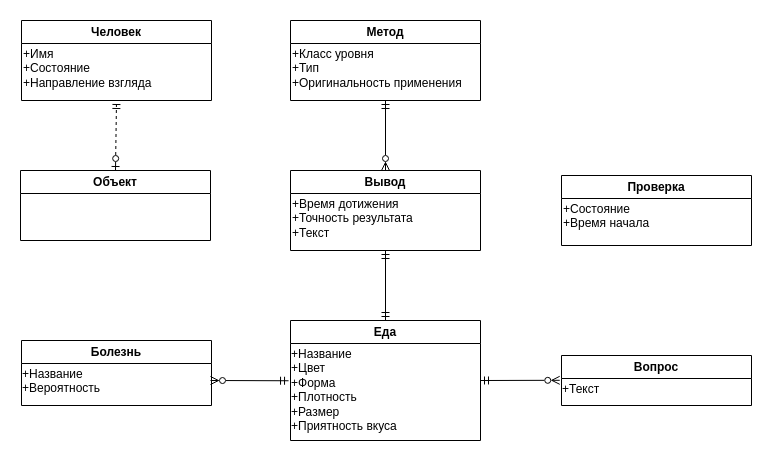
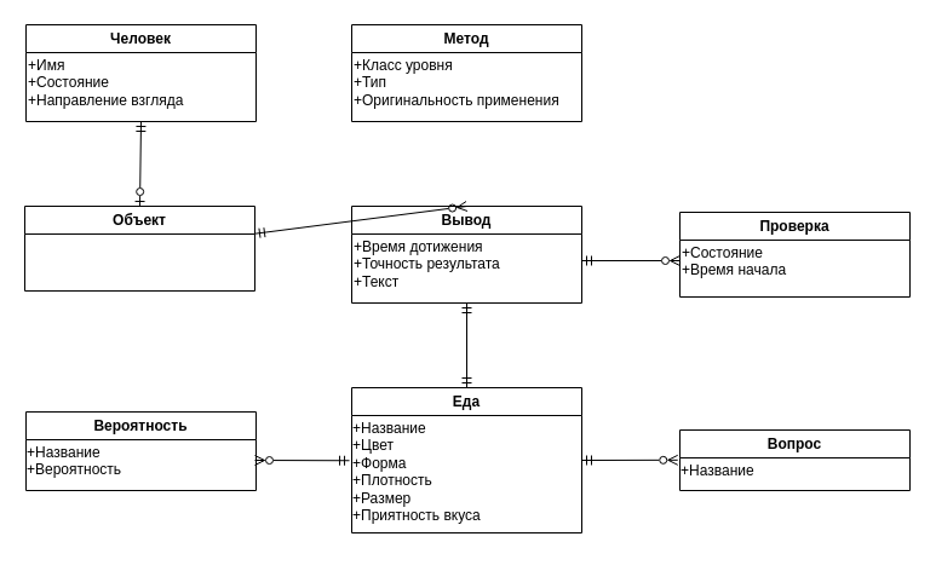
- <mxCell id="17" value="" style="endArrow=ERmandOne;html=1;rounded=0;entryX=0.5;entryY=1;entryDx=0;entryDy=0;exitX=0.5;exitY=0;exitDx=0;exitDy=0;startArrow=ERzeroToOne;startFill=0;endFill=0;dashed=1;" edge="1" parent="1" source="6" target="5"><mxGeometry width="50" height="50" relative="1" as="geometry"><mxPoint x="181" y="200" as="sourcePoint" /><mxPoint x="231" y="150" as="targetPoint" /></mxGeometry></mxCell>
+ <mxCell id="17" value="" style="endArrow=ERmandOne;html=1;rounded=0;entryX=0.5;entryY=1;entryDx=0;entryDy=0;exitX=0.5;exitY=0;exitDx=0;exitDy=0;startArrow=ERzeroToOne;startFill=0;endFill=0;" edge="1" parent="1" source="6" target="5"><mxGeometry width="50" height="50" relative="1" as="geometry"><mxPoint x="181" y="200" as="sourcePoint" /><mxPoint x="231" y="150" as="targetPoint" /></mxGeometry></mxCell>
- <mxCell id="18" value="" style="endArrow=ERmandOne;html=1;rounded=0;entryX=0.5;entryY=1;entryDx=0;entryDy=0;exitX=0.5;exitY=0;exitDx=0;exitDy=0;startArrow=ERzeroToMany;startFill=0;endFill=0;" edge="1" parent="1" source="7" target="3"><mxGeometry width="50" height="50" relative="1" as="geometry"><mxPoint x="501" y="220" as="sourcePoint" /><mxPoint x="551" y="170" as="targetPoint" /></mxGeometry></mxCell>
+ <mxCell id="18" value="" style="endArrow=ERmandOne;html=1;rounded=0;exitX=0.5;exitY=0;exitDx=0;exitDy=0;startArrow=ERzeroToMany;startFill=0;endFill=0;" edge="1" parent="1" source="7" target="6"><mxGeometry width="50" height="50" relative="1" as="geometry"><mxPoint x="501" y="220" as="sourcePoint" /><mxPoint x="551" y="170" as="targetPoint" /></mxGeometry></mxCell>
+ <mxCell id="19" value="" style="endArrow=ERzeroToMany;html=1;rounded=0;exitX=1;exitY=0.5;exitDx=0;exitDy=0;entryX=0;entryY=0.5;entryDx=0;entryDy=0;startArrow=ERmandOne;startFill=0;endFill=0;" edge="1" parent="1" source="8" target="12"><mxGeometry width="50" height="50" relative="1" as="geometry"><mxPoint x="451" y="340" as="sourcePoint" /><mxPoint x="501" y="290" as="targetPoint" /></mxGeometry></mxCell>
- <mxCell id="13" value="Болезнь" style="swimlane;whiteSpace=wrap;html=1;" vertex="1" parent="1"><mxGeometry x="21" y="340" width="190" height="65" as="geometry" /></mxCell>
+ <mxCell id="13" value="Вероятность" style="swimlane;whiteSpace=wrap;html=1;" vertex="1" parent="1"><mxGeometry x="21" y="340" width="190" height="65" as="geometry" /></mxCell>
- <mxCell id="16" value="+Текст" style="text;whiteSpace=wrap;html=1;" vertex="1" parent="15"><mxGeometry x="-1" y="20" width="190" height="40" as="geometry" /></mxCell>
+ <mxCell id="16" value="+Название" style="text;whiteSpace=wrap;html=1;" vertex="1" parent="15"><mxGeometry x="-1" y="20" width="190" height="40" as="geometry" /></mxCell>
